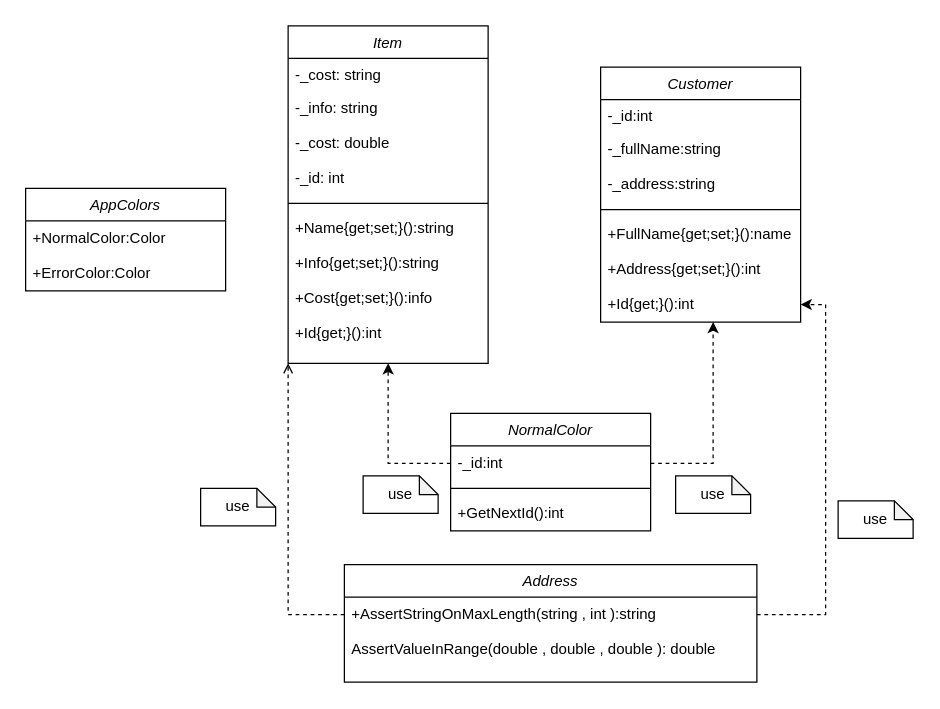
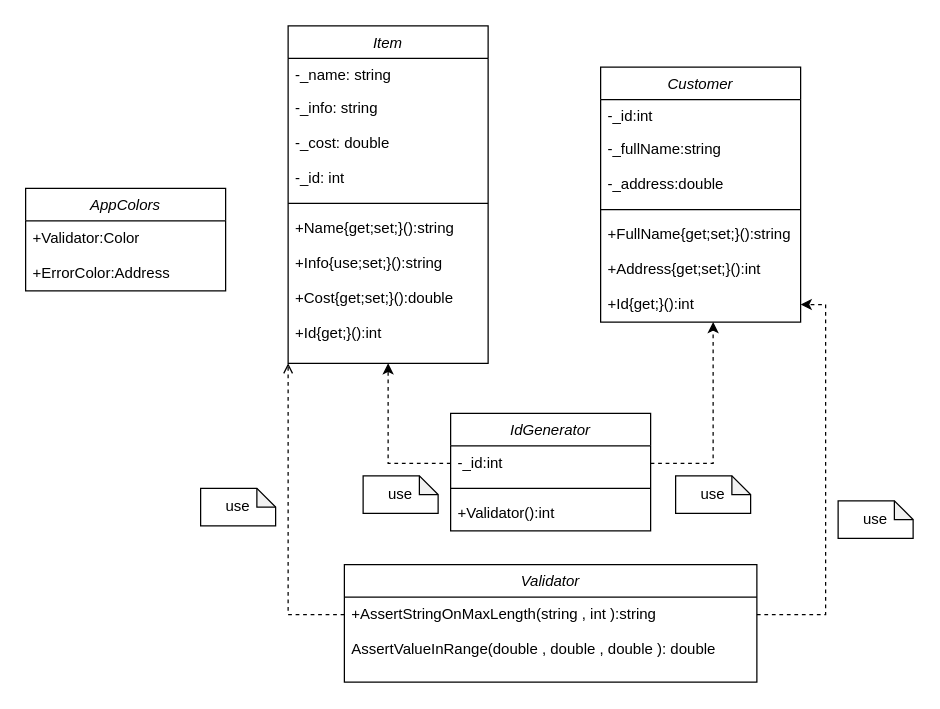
- <mxCell id="3" value="-_cost: string" style="text;align=left;verticalAlign=top;spacingLeft=4;spacingRight=4;overflow=hidden;rotatable=0;points=[[0,0.5],[1,0.5]];portConstraint=eastwest;" parent="2" vertex="1"><mxGeometry y="26" width="160" height="26" as="geometry" /></mxCell>
+ <mxCell id="3" value="-_name: string" style="text;align=left;verticalAlign=top;spacingLeft=4;spacingRight=4;overflow=hidden;rotatable=0;points=[[0,0.5],[1,0.5]];portConstraint=eastwest;" parent="2" vertex="1"><mxGeometry y="26" width="160" height="26" as="geometry" /></mxCell>
- <mxCell id="15" value="-_address:string" style="text;align=left;verticalAlign=top;spacingLeft=4;spacingRight=4;overflow=hidden;rotatable=0;points=[[0,0.5],[1,0.5]];portConstraint=eastwest;rounded=0;shadow=0;html=0;" parent="12" vertex="1"><mxGeometry y="80" width="160" height="28" as="geometry" /></mxCell>
+ <mxCell id="15" value="-_address:double" style="text;align=left;verticalAlign=top;spacingLeft=4;spacingRight=4;overflow=hidden;rotatable=0;points=[[0,0.5],[1,0.5]];portConstraint=eastwest;rounded=0;shadow=0;html=0;" parent="12" vertex="1"><mxGeometry y="80" width="160" height="28" as="geometry" /></mxCell>
- <mxCell id="17" value="+FullName{get;set;}():name" style="text;align=left;verticalAlign=top;spacingLeft=4;spacingRight=4;overflow=hidden;rotatable=0;points=[[0,0.5],[1,0.5]];portConstraint=eastwest;rounded=0;shadow=0;html=0;" parent="12" vertex="1"><mxGeometry y="120" width="160" height="28" as="geometry" /></mxCell>
+ <mxCell id="17" value="+FullName{get;set;}():string" style="text;align=left;verticalAlign=top;spacingLeft=4;spacingRight=4;overflow=hidden;rotatable=0;points=[[0,0.5],[1,0.5]];portConstraint=eastwest;rounded=0;shadow=0;html=0;" parent="12" vertex="1"><mxGeometry y="120" width="160" height="28" as="geometry" /></mxCell>
- <mxCell id="21" value="+NormalColor:Color" style="text;align=left;verticalAlign=top;spacingLeft=4;spacingRight=4;overflow=hidden;rotatable=0;points=[[0,0.5],[1,0.5]];portConstraint=eastwest;rounded=0;shadow=0;html=0;" parent="20" vertex="1"><mxGeometry y="26" width="160" height="28" as="geometry" /></mxCell>
+ <mxCell id="21" value="+Validator:Color" style="text;align=left;verticalAlign=top;spacingLeft=4;spacingRight=4;overflow=hidden;rotatable=0;points=[[0,0.5],[1,0.5]];portConstraint=eastwest;rounded=0;shadow=0;html=0;" parent="20" vertex="1"><mxGeometry y="26" width="160" height="28" as="geometry" /></mxCell>
- <mxCell id="9" value="+Info{get;set;}():string" style="text;align=left;verticalAlign=top;spacingLeft=4;spacingRight=4;overflow=hidden;rotatable=0;points=[[0,0.5],[1,0.5]];portConstraint=eastwest;rounded=0;shadow=0;html=0;" parent="2" vertex="1"><mxGeometry y="176" width="160" height="28" as="geometry" /></mxCell>
+ <mxCell id="9" value="+Info{use;set;}():string" style="text;align=left;verticalAlign=top;spacingLeft=4;spacingRight=4;overflow=hidden;rotatable=0;points=[[0,0.5],[1,0.5]];portConstraint=eastwest;rounded=0;shadow=0;html=0;" parent="2" vertex="1"><mxGeometry y="176" width="160" height="28" as="geometry" /></mxCell>
- <mxCell id="22" value="+ErrorColor:Color" style="text;align=left;verticalAlign=top;spacingLeft=4;spacingRight=4;overflow=hidden;rotatable=0;points=[[0,0.5],[1,0.5]];portConstraint=eastwest;rounded=0;shadow=0;html=0;" parent="20" vertex="1"><mxGeometry y="54" width="160" height="28" as="geometry" /></mxCell>
+ <mxCell id="22" value="+ErrorColor:Address" style="text;align=left;verticalAlign=top;spacingLeft=4;spacingRight=4;overflow=hidden;rotatable=0;points=[[0,0.5],[1,0.5]];portConstraint=eastwest;rounded=0;shadow=0;html=0;" parent="20" vertex="1"><mxGeometry y="54" width="160" height="28" as="geometry" /></mxCell>
- <mxCell id="10" value="+Cost{get;set;}():info" style="text;align=left;verticalAlign=top;spacingLeft=4;spacingRight=4;overflow=hidden;rotatable=0;points=[[0,0.5],[1,0.5]];portConstraint=eastwest;rounded=0;shadow=0;html=0;" parent="2" vertex="1"><mxGeometry y="204" width="160" height="28" as="geometry" /></mxCell>
+ <mxCell id="10" value="+Cost{get;set;}():double" style="text;align=left;verticalAlign=top;spacingLeft=4;spacingRight=4;overflow=hidden;rotatable=0;points=[[0,0.5],[1,0.5]];portConstraint=eastwest;rounded=0;shadow=0;html=0;" parent="2" vertex="1"><mxGeometry y="204" width="160" height="28" as="geometry" /></mxCell>
- <mxCell id="23" value="NormalColor" style="swimlane;fontStyle=2;align=center;verticalAlign=top;childLayout=stackLayout;horizontal=1;startSize=26;horizontalStack=0;resizeParent=1;resizeLast=0;collapsible=1;marginBottom=0;rounded=0;shadow=0;strokeWidth=1;" parent="1" vertex="1"><mxGeometry x="360" y="330" width="160" height="94" as="geometry"><mxRectangle x="230" y="140" width="160" height="26" as="alternateBounds" /></mxGeometry></mxCell>
+ <mxCell id="23" value="IdGenerator" style="swimlane;fontStyle=2;align=center;verticalAlign=top;childLayout=stackLayout;horizontal=1;startSize=26;horizontalStack=0;resizeParent=1;resizeLast=0;collapsible=1;marginBottom=0;rounded=0;shadow=0;strokeWidth=1;" parent="1" vertex="1"><mxGeometry x="360" y="330" width="160" height="94" as="geometry"><mxRectangle x="230" y="140" width="160" height="26" as="alternateBounds" /></mxGeometry></mxCell>
- <mxCell id="26" value="+GetNextId():int" style="text;align=left;verticalAlign=top;spacingLeft=4;spacingRight=4;overflow=hidden;rotatable=0;points=[[0,0.5],[1,0.5]];portConstraint=eastwest;rounded=0;shadow=0;html=0;" parent="23" vertex="1"><mxGeometry y="66" width="160" height="28" as="geometry" /></mxCell>
+ <mxCell id="26" value="+Validator():int" style="text;align=left;verticalAlign=top;spacingLeft=4;spacingRight=4;overflow=hidden;rotatable=0;points=[[0,0.5],[1,0.5]];portConstraint=eastwest;rounded=0;shadow=0;html=0;" parent="23" vertex="1"><mxGeometry y="66" width="160" height="28" as="geometry" /></mxCell>
- <mxCell id="31" value="Address&#10;" style="swimlane;fontStyle=2;align=center;verticalAlign=top;childLayout=stackLayout;horizontal=1;startSize=26;horizontalStack=0;resizeParent=1;resizeLast=0;collapsible=1;marginBottom=0;rounded=0;shadow=0;strokeWidth=1;" parent="1" vertex="1"><mxGeometry x="275" y="451" width="330" height="94" as="geometry"><mxRectangle x="230" y="140" width="160" height="26" as="alternateBounds" /></mxGeometry></mxCell>
+ <mxCell id="31" value="Validator&#10;" style="swimlane;fontStyle=2;align=center;verticalAlign=top;childLayout=stackLayout;horizontal=1;startSize=26;horizontalStack=0;resizeParent=1;resizeLast=0;collapsible=1;marginBottom=0;rounded=0;shadow=0;strokeWidth=1;" parent="1" vertex="1"><mxGeometry x="275" y="451" width="330" height="94" as="geometry"><mxRectangle x="230" y="140" width="160" height="26" as="alternateBounds" /></mxGeometry></mxCell>
